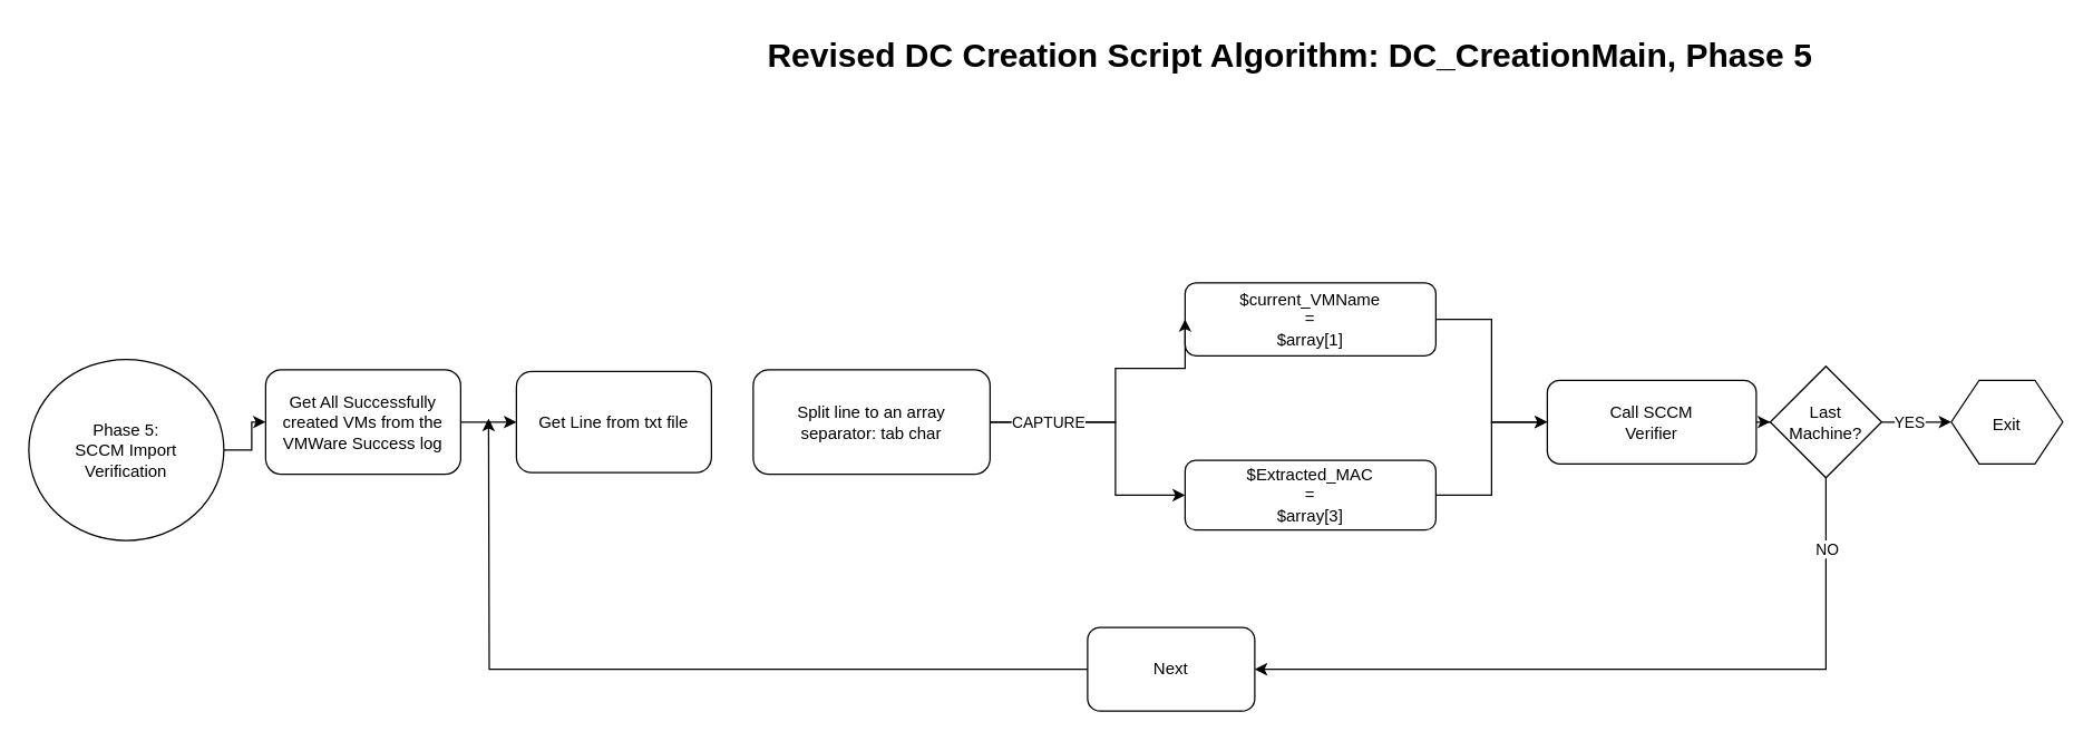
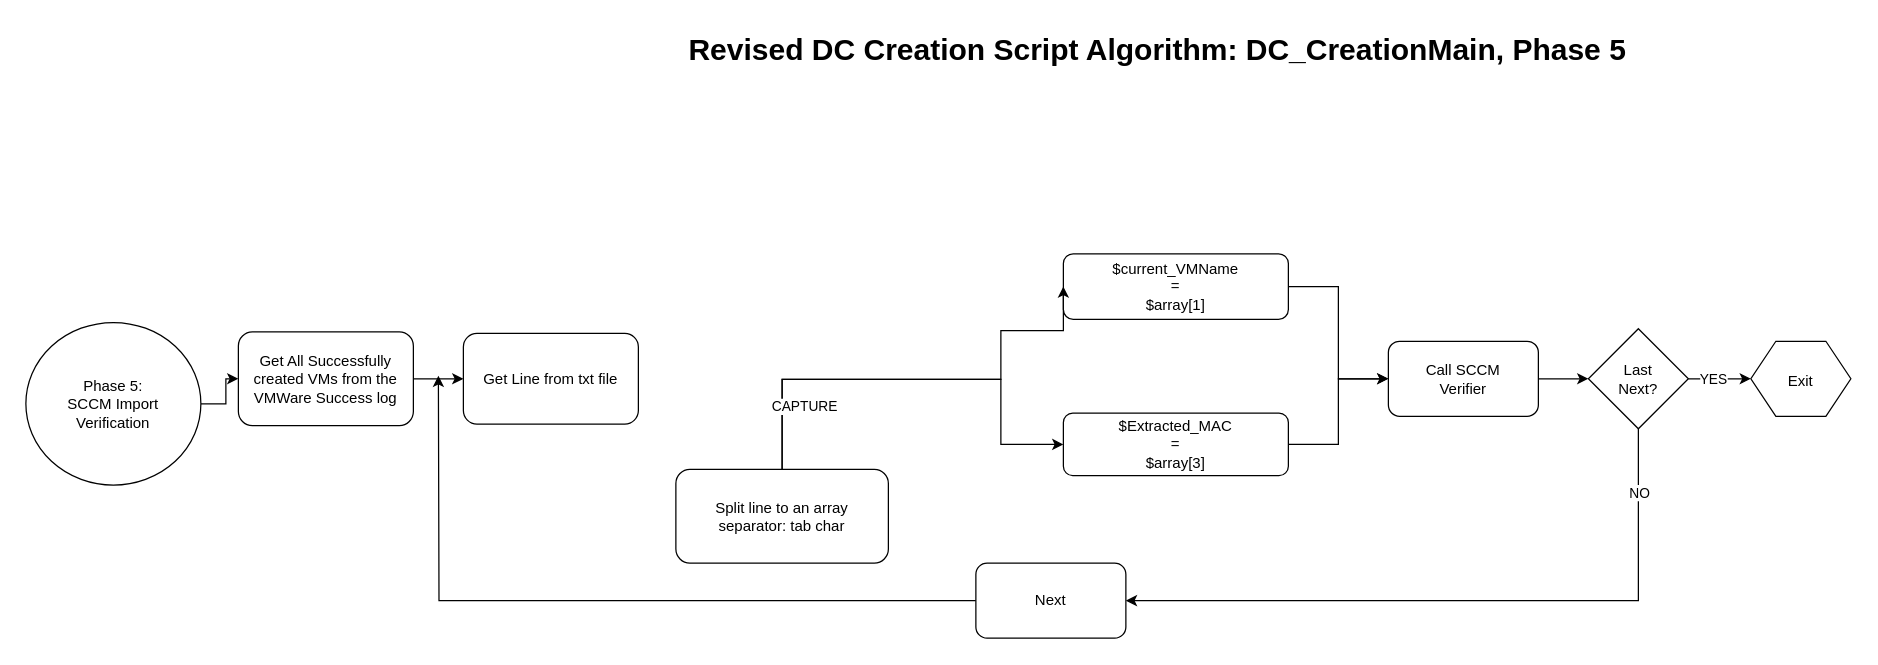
- <mxCell id="15" value="Split line to an array&lt;br&gt;separator: tab char" style="rounded=1;whiteSpace=wrap;html=1;fontSize=12;fillColor=default;" parent="1" vertex="1"><mxGeometry x="540" y="265" width="170" height="75" as="geometry" /></mxCell>
+ <mxCell id="15" value="Split line to an array&lt;br&gt;separator: tab char" style="rounded=1;whiteSpace=wrap;html=1;fontSize=12;fillColor=default;" parent="1" vertex="1"><mxGeometry x="540" y="375" width="170" height="75" as="geometry" /></mxCell>
- <mxCell id="17" value="Call SCCM&lt;br&gt;Verifier" style="rounded=1;whiteSpace=wrap;html=1;strokeColor=#000000;strokeWidth=1;fontColor=#000000;fillColor=default;" parent="1" vertex="1"><mxGeometry x="1110" y="272.5" width="150" height="60" as="geometry" /></mxCell>
+ <mxCell id="17" value="Call SCCM&lt;br&gt;Verifier" style="rounded=1;whiteSpace=wrap;html=1;strokeColor=#000000;strokeWidth=1;fontColor=#000000;fillColor=default;" parent="1" vertex="1"><mxGeometry x="1110" y="272.5" width="120" height="60" as="geometry" /></mxCell>
- <mxCell id="22" value="Last&lt;br&gt;Machine?" style="rhombus;whiteSpace=wrap;html=1;strokeColor=#000000;strokeWidth=1;fontColor=#000000;fillColor=default;" parent="1" vertex="1"><mxGeometry x="1270" y="262.5" width="80" height="80" as="geometry" /></mxCell>
+ <mxCell id="22" value="Last&lt;br&gt;Next?" style="rhombus;whiteSpace=wrap;html=1;strokeColor=#000000;strokeWidth=1;fontColor=#000000;fillColor=default;" parent="1" vertex="1"><mxGeometry x="1270" y="262.5" width="80" height="80" as="geometry" /></mxCell>
